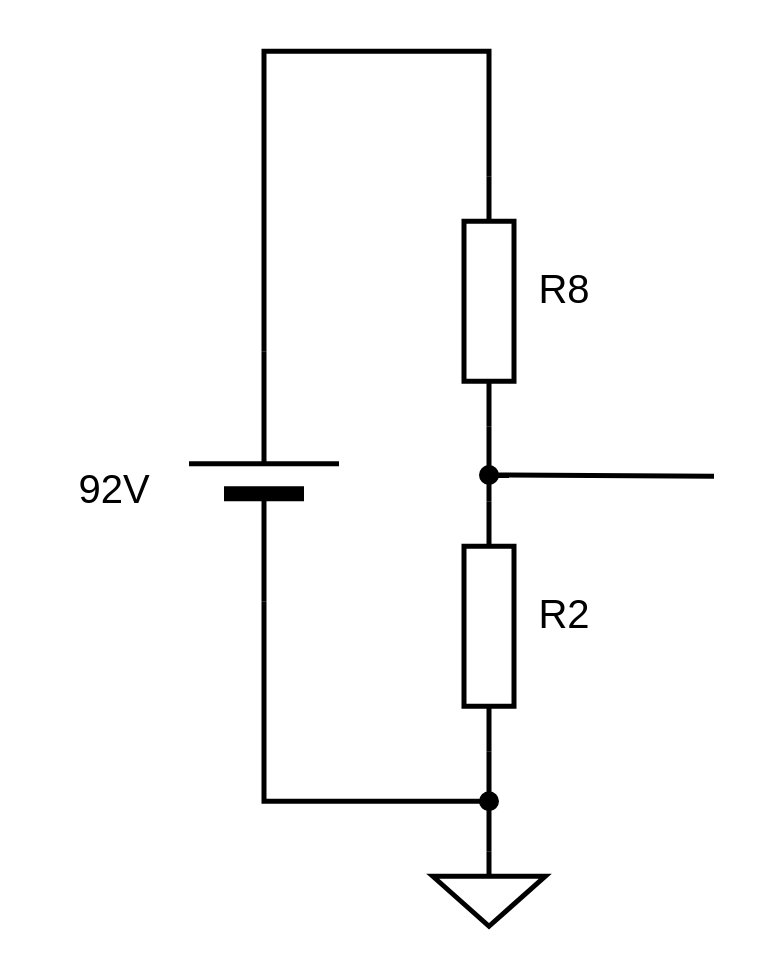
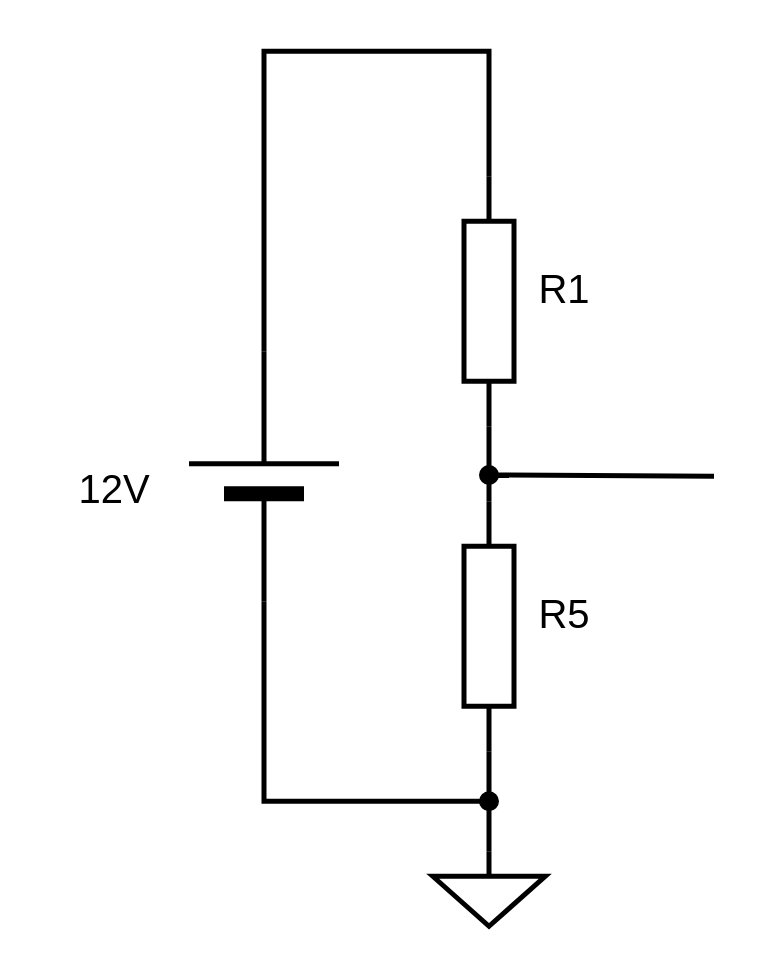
- <mxCell id="12" value="&lt;font style=&quot;font-size: 16px;&quot;&gt;R8&lt;/font&gt;" style="text;html=1;resizable=0;autosize=1;align=center;verticalAlign=middle;points=[];fillColor=none;strokeColor=none;rounded=0;strokeWidth=2;" vertex="1" parent="1"><mxGeometry x="205" y="100" width="40" height="30" as="geometry" /></mxCell>
+ <mxCell id="12" value="&lt;font style=&quot;font-size: 16px;&quot;&gt;R1&lt;/font&gt;" style="text;html=1;resizable=0;autosize=1;align=center;verticalAlign=middle;points=[];fillColor=none;strokeColor=none;rounded=0;strokeWidth=2;" vertex="1" parent="1"><mxGeometry x="205" y="100" width="40" height="30" as="geometry" /></mxCell>
- <mxCell id="13" value="&lt;font style=&quot;font-size: 16px;&quot;&gt;92V&lt;/font&gt;" style="text;html=1;resizable=0;autosize=1;align=center;verticalAlign=middle;points=[];fillColor=none;strokeColor=none;rounded=0;strokeWidth=2;" vertex="1" parent="1"><mxGeometry x="20" y="180" width="50" height="30" as="geometry" /></mxCell>
+ <mxCell id="13" value="&lt;font style=&quot;font-size: 16px;&quot;&gt;12V&lt;/font&gt;" style="text;html=1;resizable=0;autosize=1;align=center;verticalAlign=middle;points=[];fillColor=none;strokeColor=none;rounded=0;strokeWidth=2;" vertex="1" parent="1"><mxGeometry x="20" y="180" width="50" height="30" as="geometry" /></mxCell>
- <mxCell id="11" value="&lt;font style=&quot;font-size: 16px;&quot;&gt;R2&lt;/font&gt;" style="text;html=1;resizable=0;autosize=1;align=center;verticalAlign=middle;points=[];fillColor=none;strokeColor=none;rounded=0;strokeWidth=2;" vertex="1" parent="1"><mxGeometry x="205" y="230" width="40" height="30" as="geometry" /></mxCell>
+ <mxCell id="11" value="&lt;font style=&quot;font-size: 16px;&quot;&gt;R5&lt;/font&gt;" style="text;html=1;resizable=0;autosize=1;align=center;verticalAlign=middle;points=[];fillColor=none;strokeColor=none;rounded=0;strokeWidth=2;" vertex="1" parent="1"><mxGeometry x="205" y="230" width="40" height="30" as="geometry" /></mxCell>
